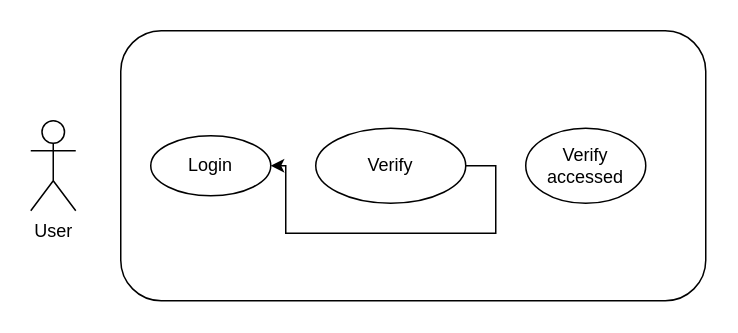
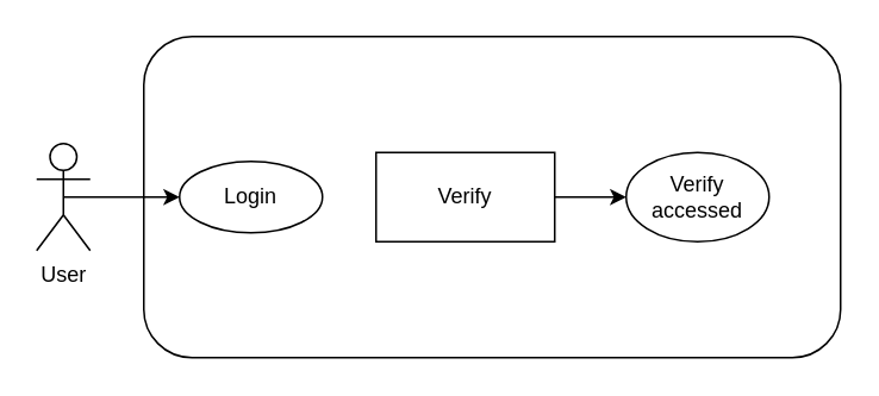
+ <mxCell id="4" style="edgeStyle=orthogonalEdgeStyle;rounded=0;orthogonalLoop=1;jettySize=auto;html=1;exitX=0.5;exitY=0.5;exitDx=0;exitDy=0;exitPerimeter=0;entryX=0;entryY=0.5;entryDx=0;entryDy=0;" edge="1" parent="1" source="5" target="3"><mxGeometry relative="1" as="geometry" /></mxCell>
- <mxCell id="7" value="Verify" style="ellipse;whiteSpace=wrap;html=1;" vertex="1" parent="1"><mxGeometry x="210" y="85" width="100" height="50" as="geometry" /></mxCell>
+ <mxCell id="7" value="Verify" style="whiteSpace=wrap;html=1;rounded=0;" vertex="1" parent="1"><mxGeometry x="210" y="85" width="100" height="50" as="geometry" /></mxCell>
- <mxCell id="6" style="edgeStyle=orthogonalEdgeStyle;rounded=0;orthogonalLoop=1;jettySize=auto;html=1;exitX=1;exitY=0.5;exitDx=0;exitDy=0;" edge="1" parent="1" source="7" target="3"><mxGeometry relative="1" as="geometry" /></mxCell>
+ <mxCell id="6" style="edgeStyle=orthogonalEdgeStyle;rounded=0;orthogonalLoop=1;jettySize=auto;html=1;exitX=1;exitY=0.5;exitDx=0;exitDy=0;entryX=0;entryY=0.5;entryDx=0;entryDy=0;" edge="1" parent="1" source="7" target="8"><mxGeometry relative="1" as="geometry" /></mxCell>
